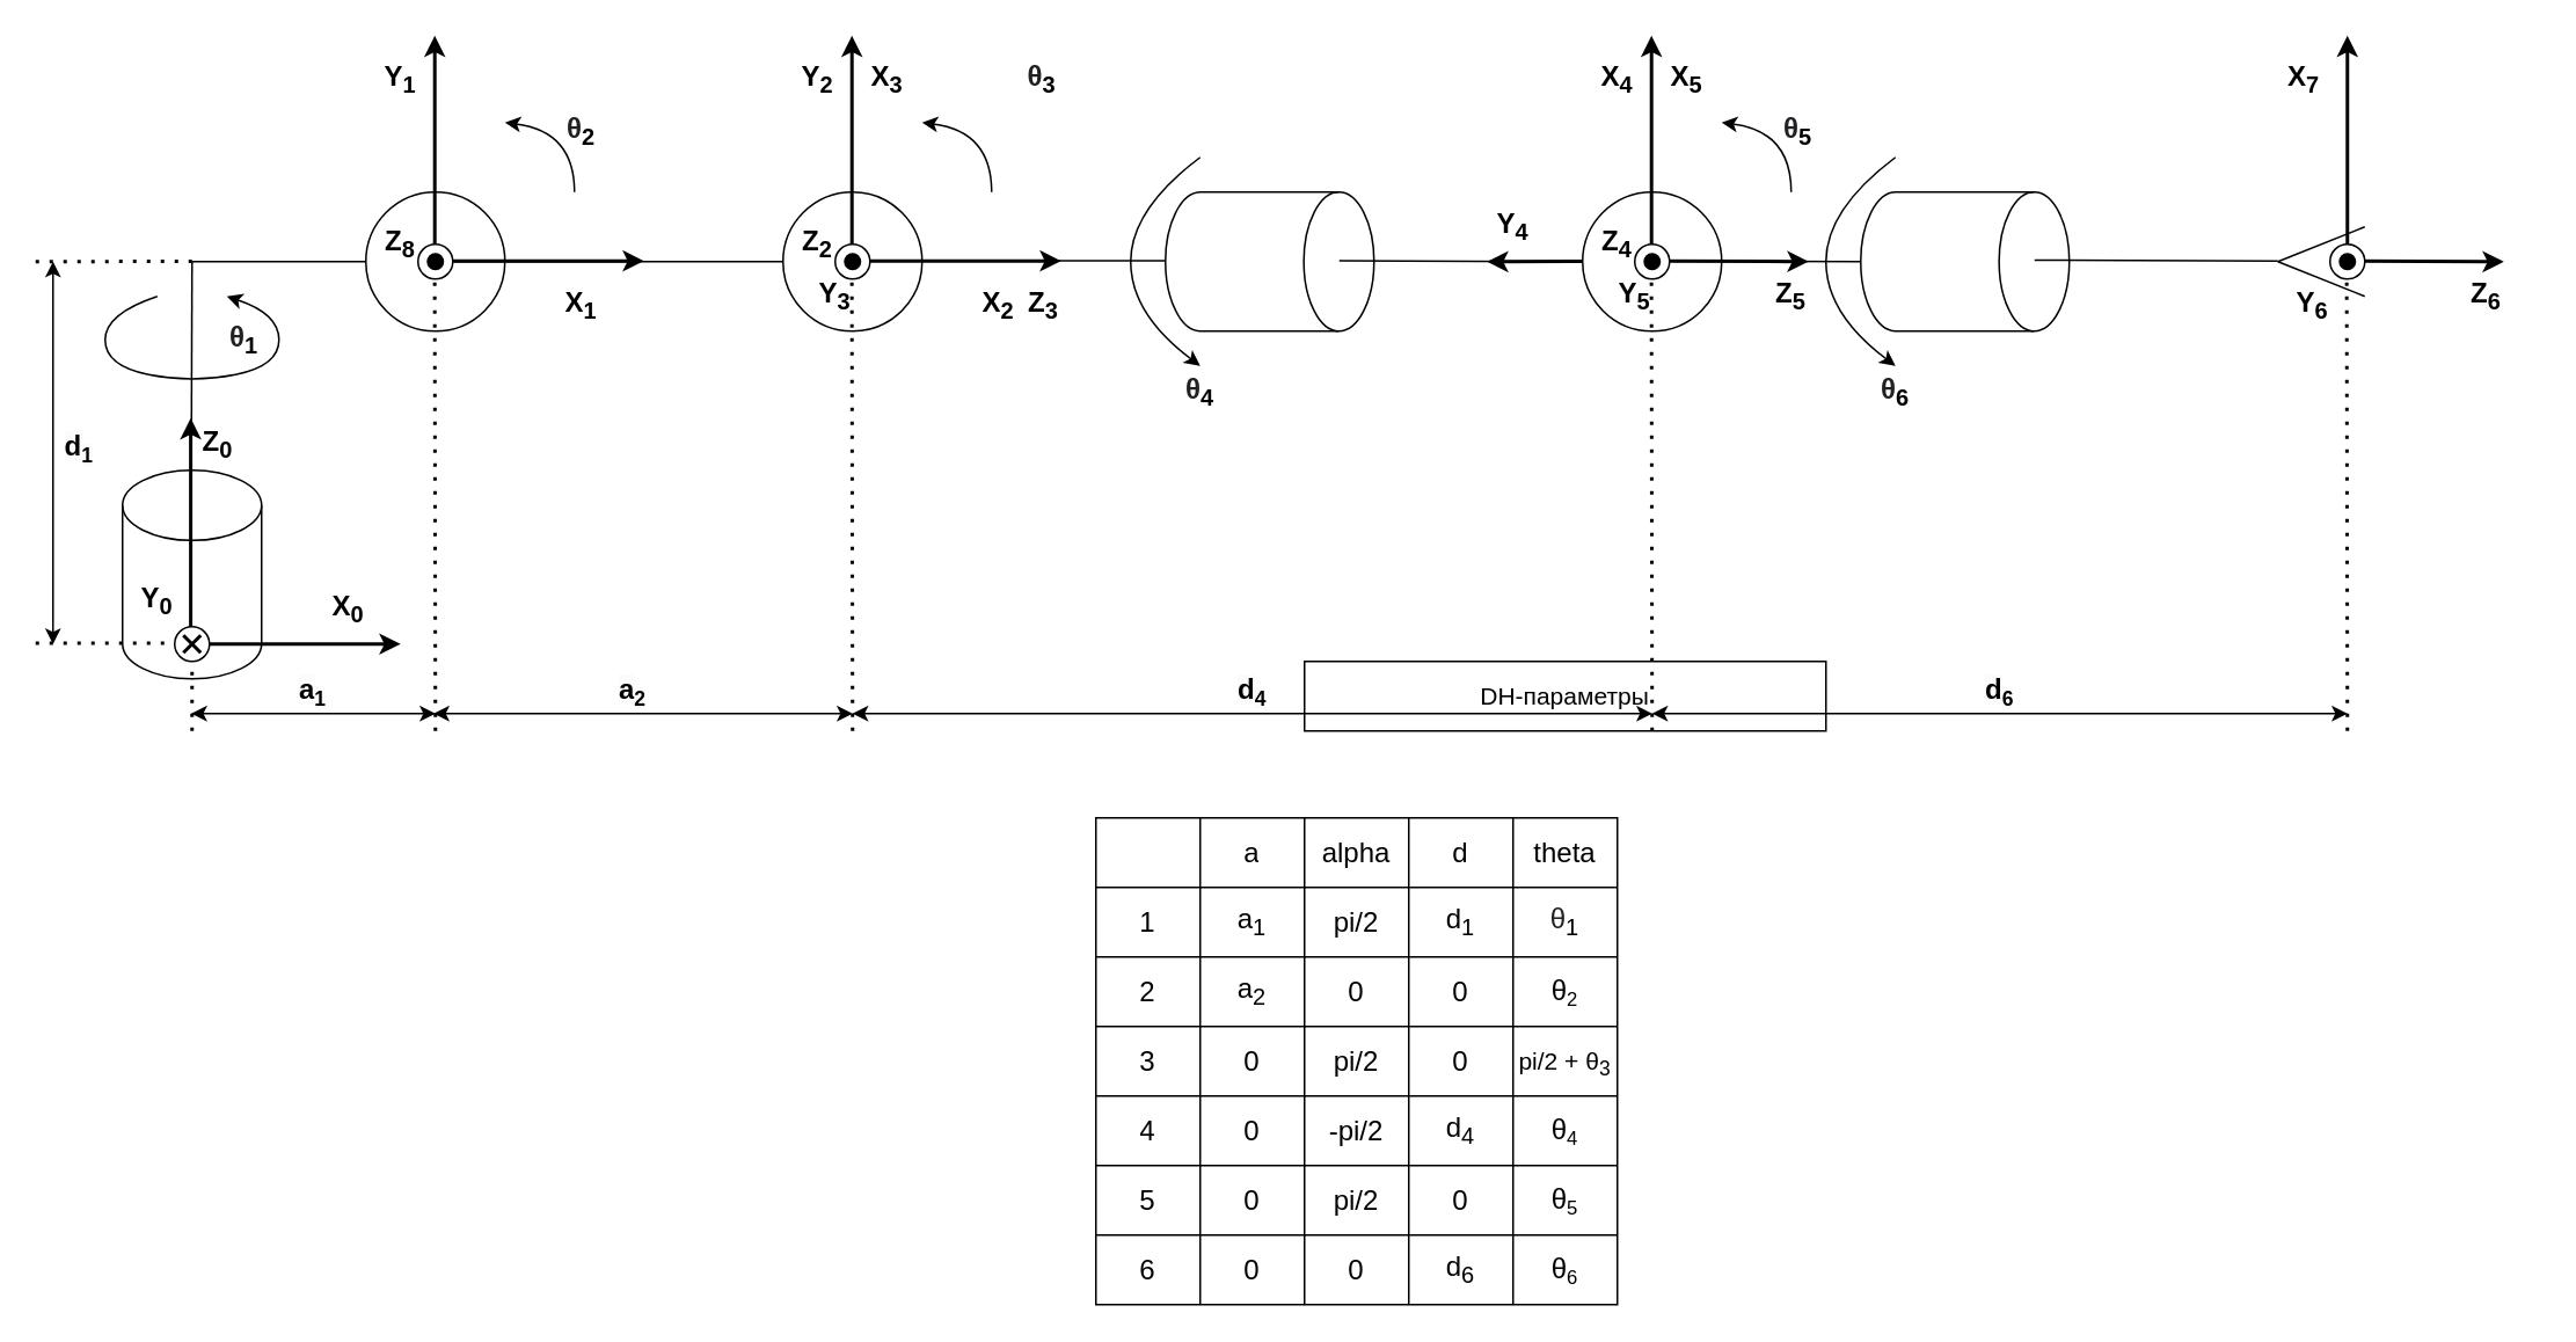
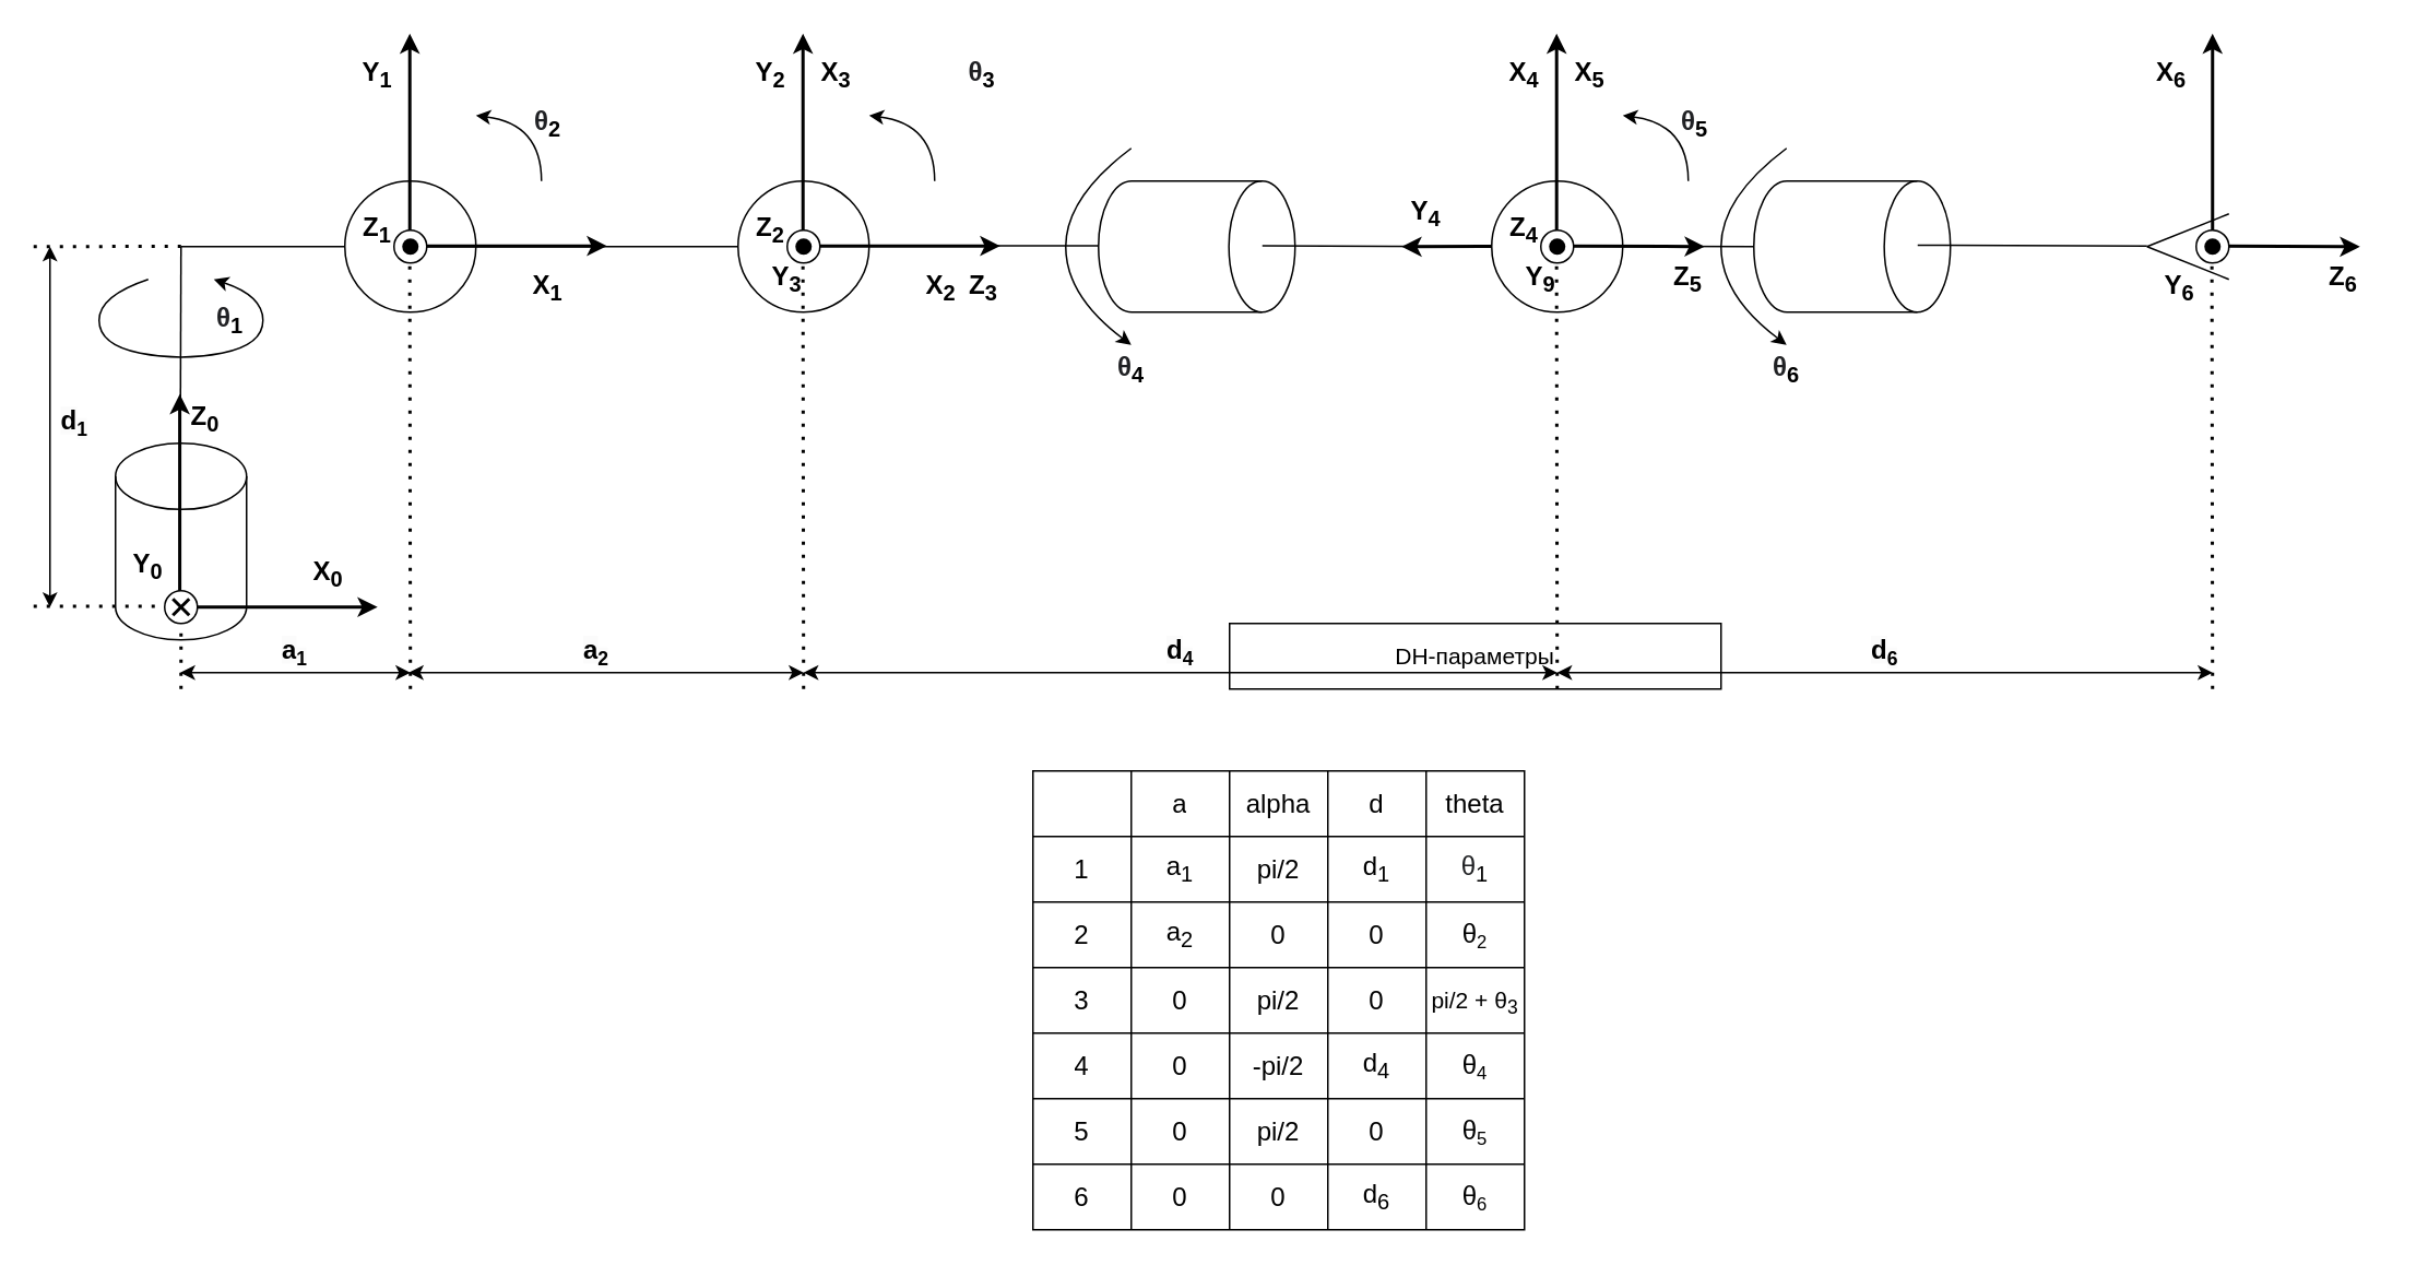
- <mxCell id="58" value="&lt;b&gt;&lt;font style=&quot;font-size: 16px;&quot;&gt;X&lt;sub&gt;7&lt;/sub&gt;&lt;/font&gt;&lt;/b&gt;" style="text;html=1;strokeColor=none;fillColor=none;align=center;verticalAlign=middle;whiteSpace=wrap;rounded=0;" parent="1" vertex="1"><mxGeometry x="1295" y="30" width="60" height="30" as="geometry" /></mxCell>
+ <mxCell id="58" value="&lt;b&gt;&lt;font style=&quot;font-size: 16px;&quot;&gt;X&lt;sub&gt;6&lt;/sub&gt;&lt;/font&gt;&lt;/b&gt;" style="text;html=1;strokeColor=none;fillColor=none;align=center;verticalAlign=middle;whiteSpace=wrap;rounded=0;" parent="1" vertex="1"><mxGeometry x="1295" y="30" width="60" height="30" as="geometry" /></mxCell>
- <mxCell id="33" value="&lt;b&gt;&lt;font style=&quot;font-size: 16px;&quot;&gt;Z&lt;sub&gt;8&lt;/sub&gt;&lt;/font&gt;&lt;/b&gt;" style="text;html=1;strokeColor=none;fillColor=none;align=center;verticalAlign=middle;whiteSpace=wrap;rounded=0;" parent="1" vertex="1"><mxGeometry x="200" y="125" width="60" height="30" as="geometry" /></mxCell>
+ <mxCell id="33" value="&lt;b&gt;&lt;font style=&quot;font-size: 16px;&quot;&gt;Z&lt;sub&gt;1&lt;/sub&gt;&lt;/font&gt;&lt;/b&gt;" style="text;html=1;strokeColor=none;fillColor=none;align=center;verticalAlign=middle;whiteSpace=wrap;rounded=0;" parent="1" vertex="1"><mxGeometry x="200" y="125" width="60" height="30" as="geometry" /></mxCell>
- <mxCell id="51" value="&lt;b style=&quot;border-color: var(--border-color);&quot;&gt;&lt;font style=&quot;border-color: var(--border-color); font-size: 16px;&quot;&gt;Y&lt;sub style=&quot;border-color: var(--border-color);&quot;&gt;5&lt;/sub&gt;&lt;/font&gt;&lt;/b&gt;" style="text;html=1;strokeColor=none;fillColor=none;align=center;verticalAlign=middle;whiteSpace=wrap;rounded=0;" parent="1" vertex="1"><mxGeometry x="910" y="155" width="60" height="30" as="geometry" /></mxCell>
+ <mxCell id="51" value="&lt;b style=&quot;border-color: var(--border-color);&quot;&gt;&lt;font style=&quot;border-color: var(--border-color); font-size: 16px;&quot;&gt;Y&lt;sub style=&quot;border-color: var(--border-color);&quot;&gt;9&lt;/sub&gt;&lt;/font&gt;&lt;/b&gt;" style="text;html=1;strokeColor=none;fillColor=none;align=center;verticalAlign=middle;whiteSpace=wrap;rounded=0;" parent="1" vertex="1"><mxGeometry x="910" y="155" width="60" height="30" as="geometry" /></mxCell>
